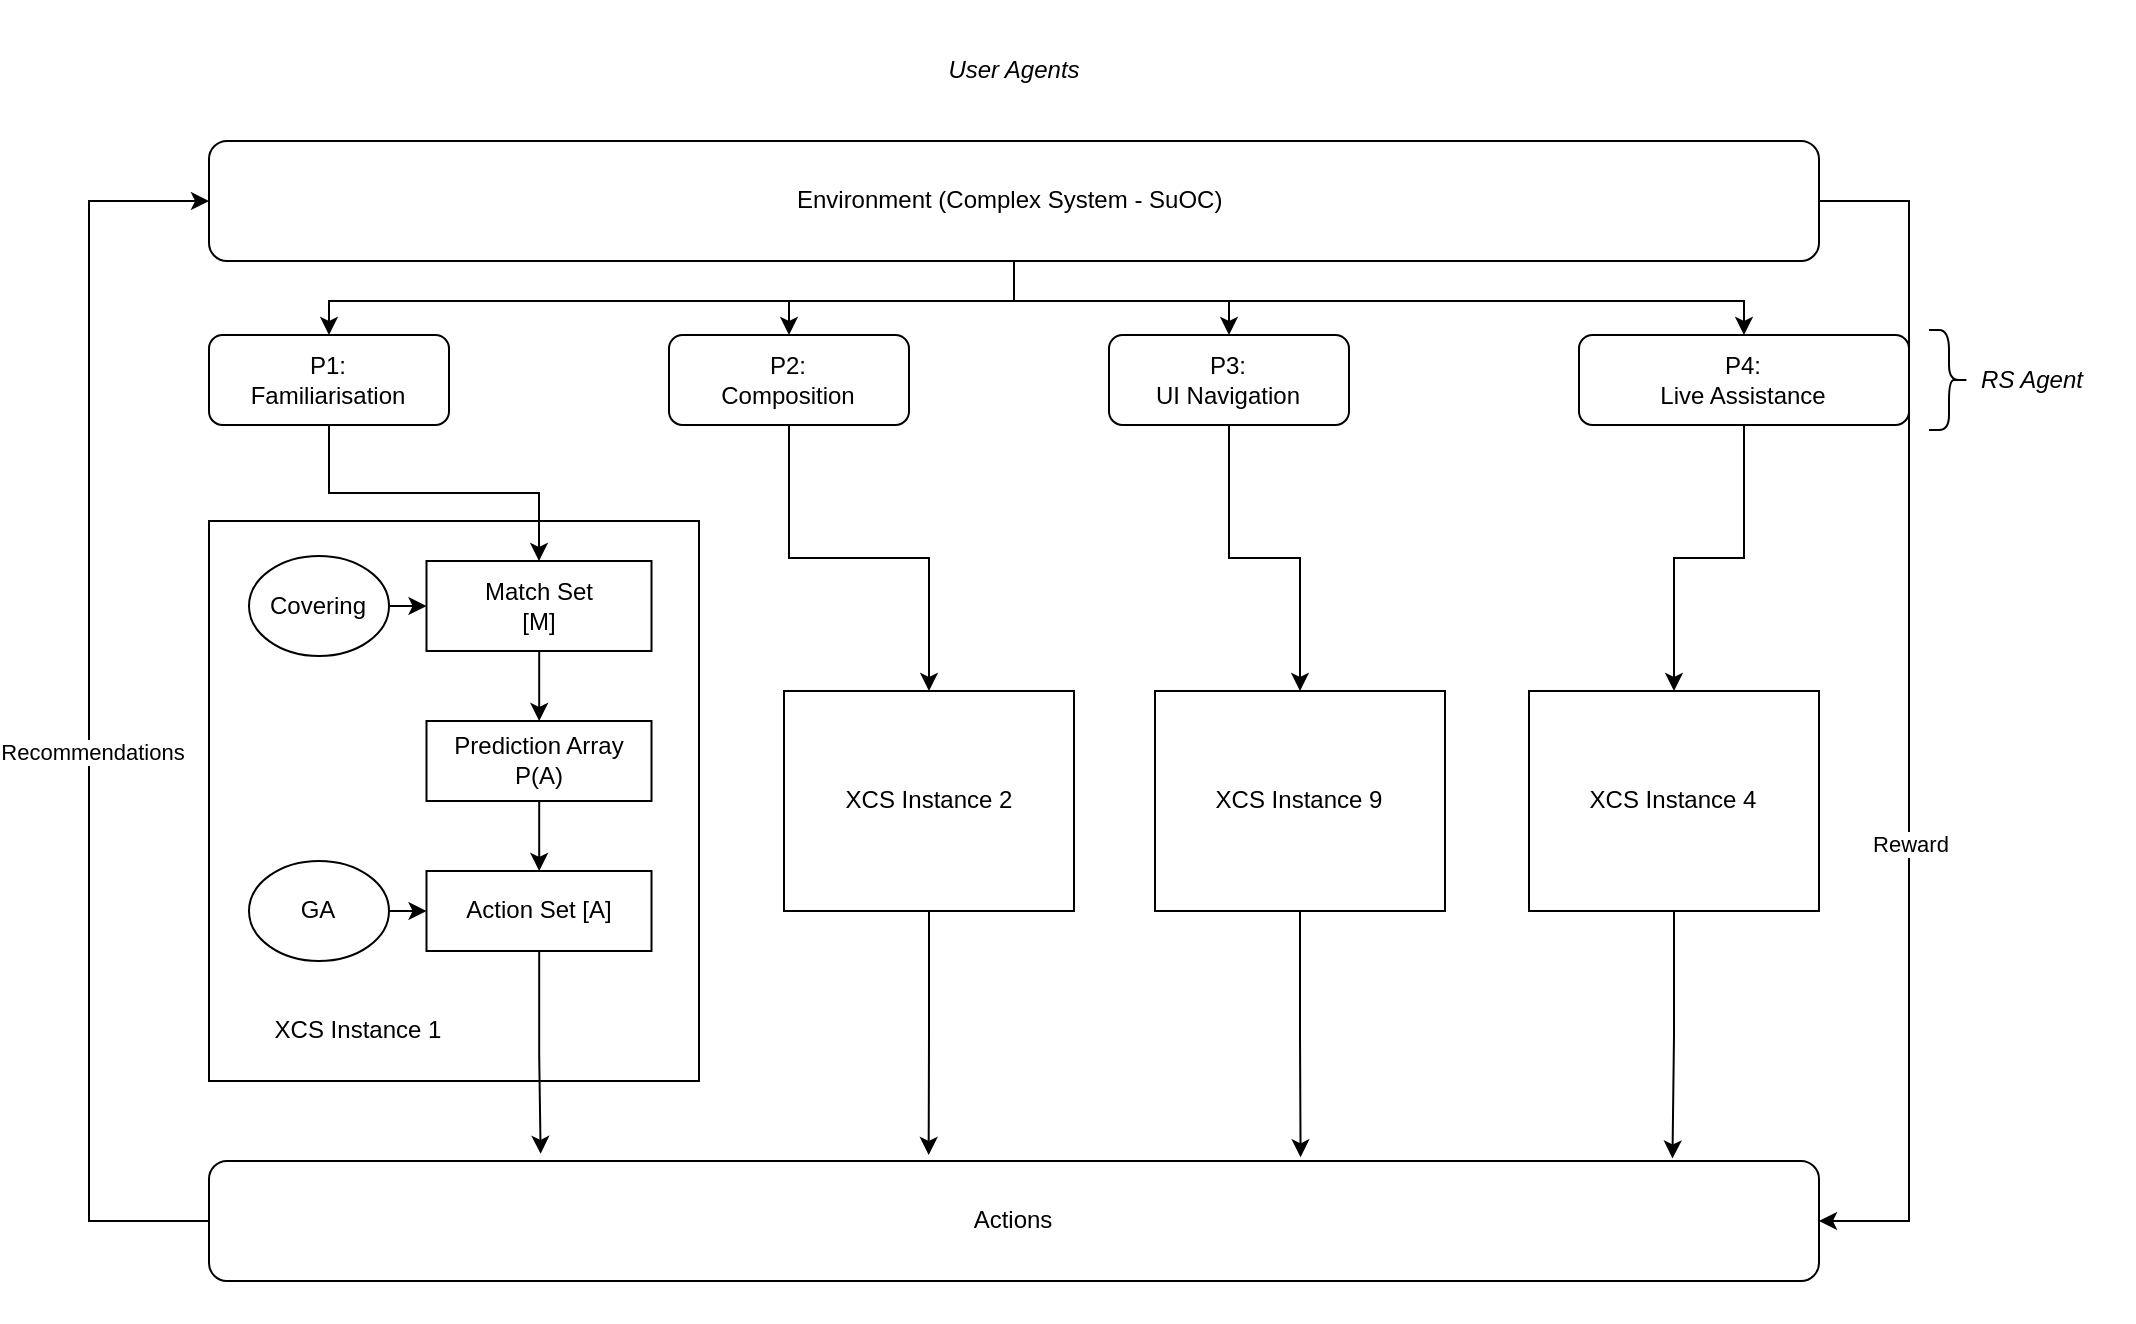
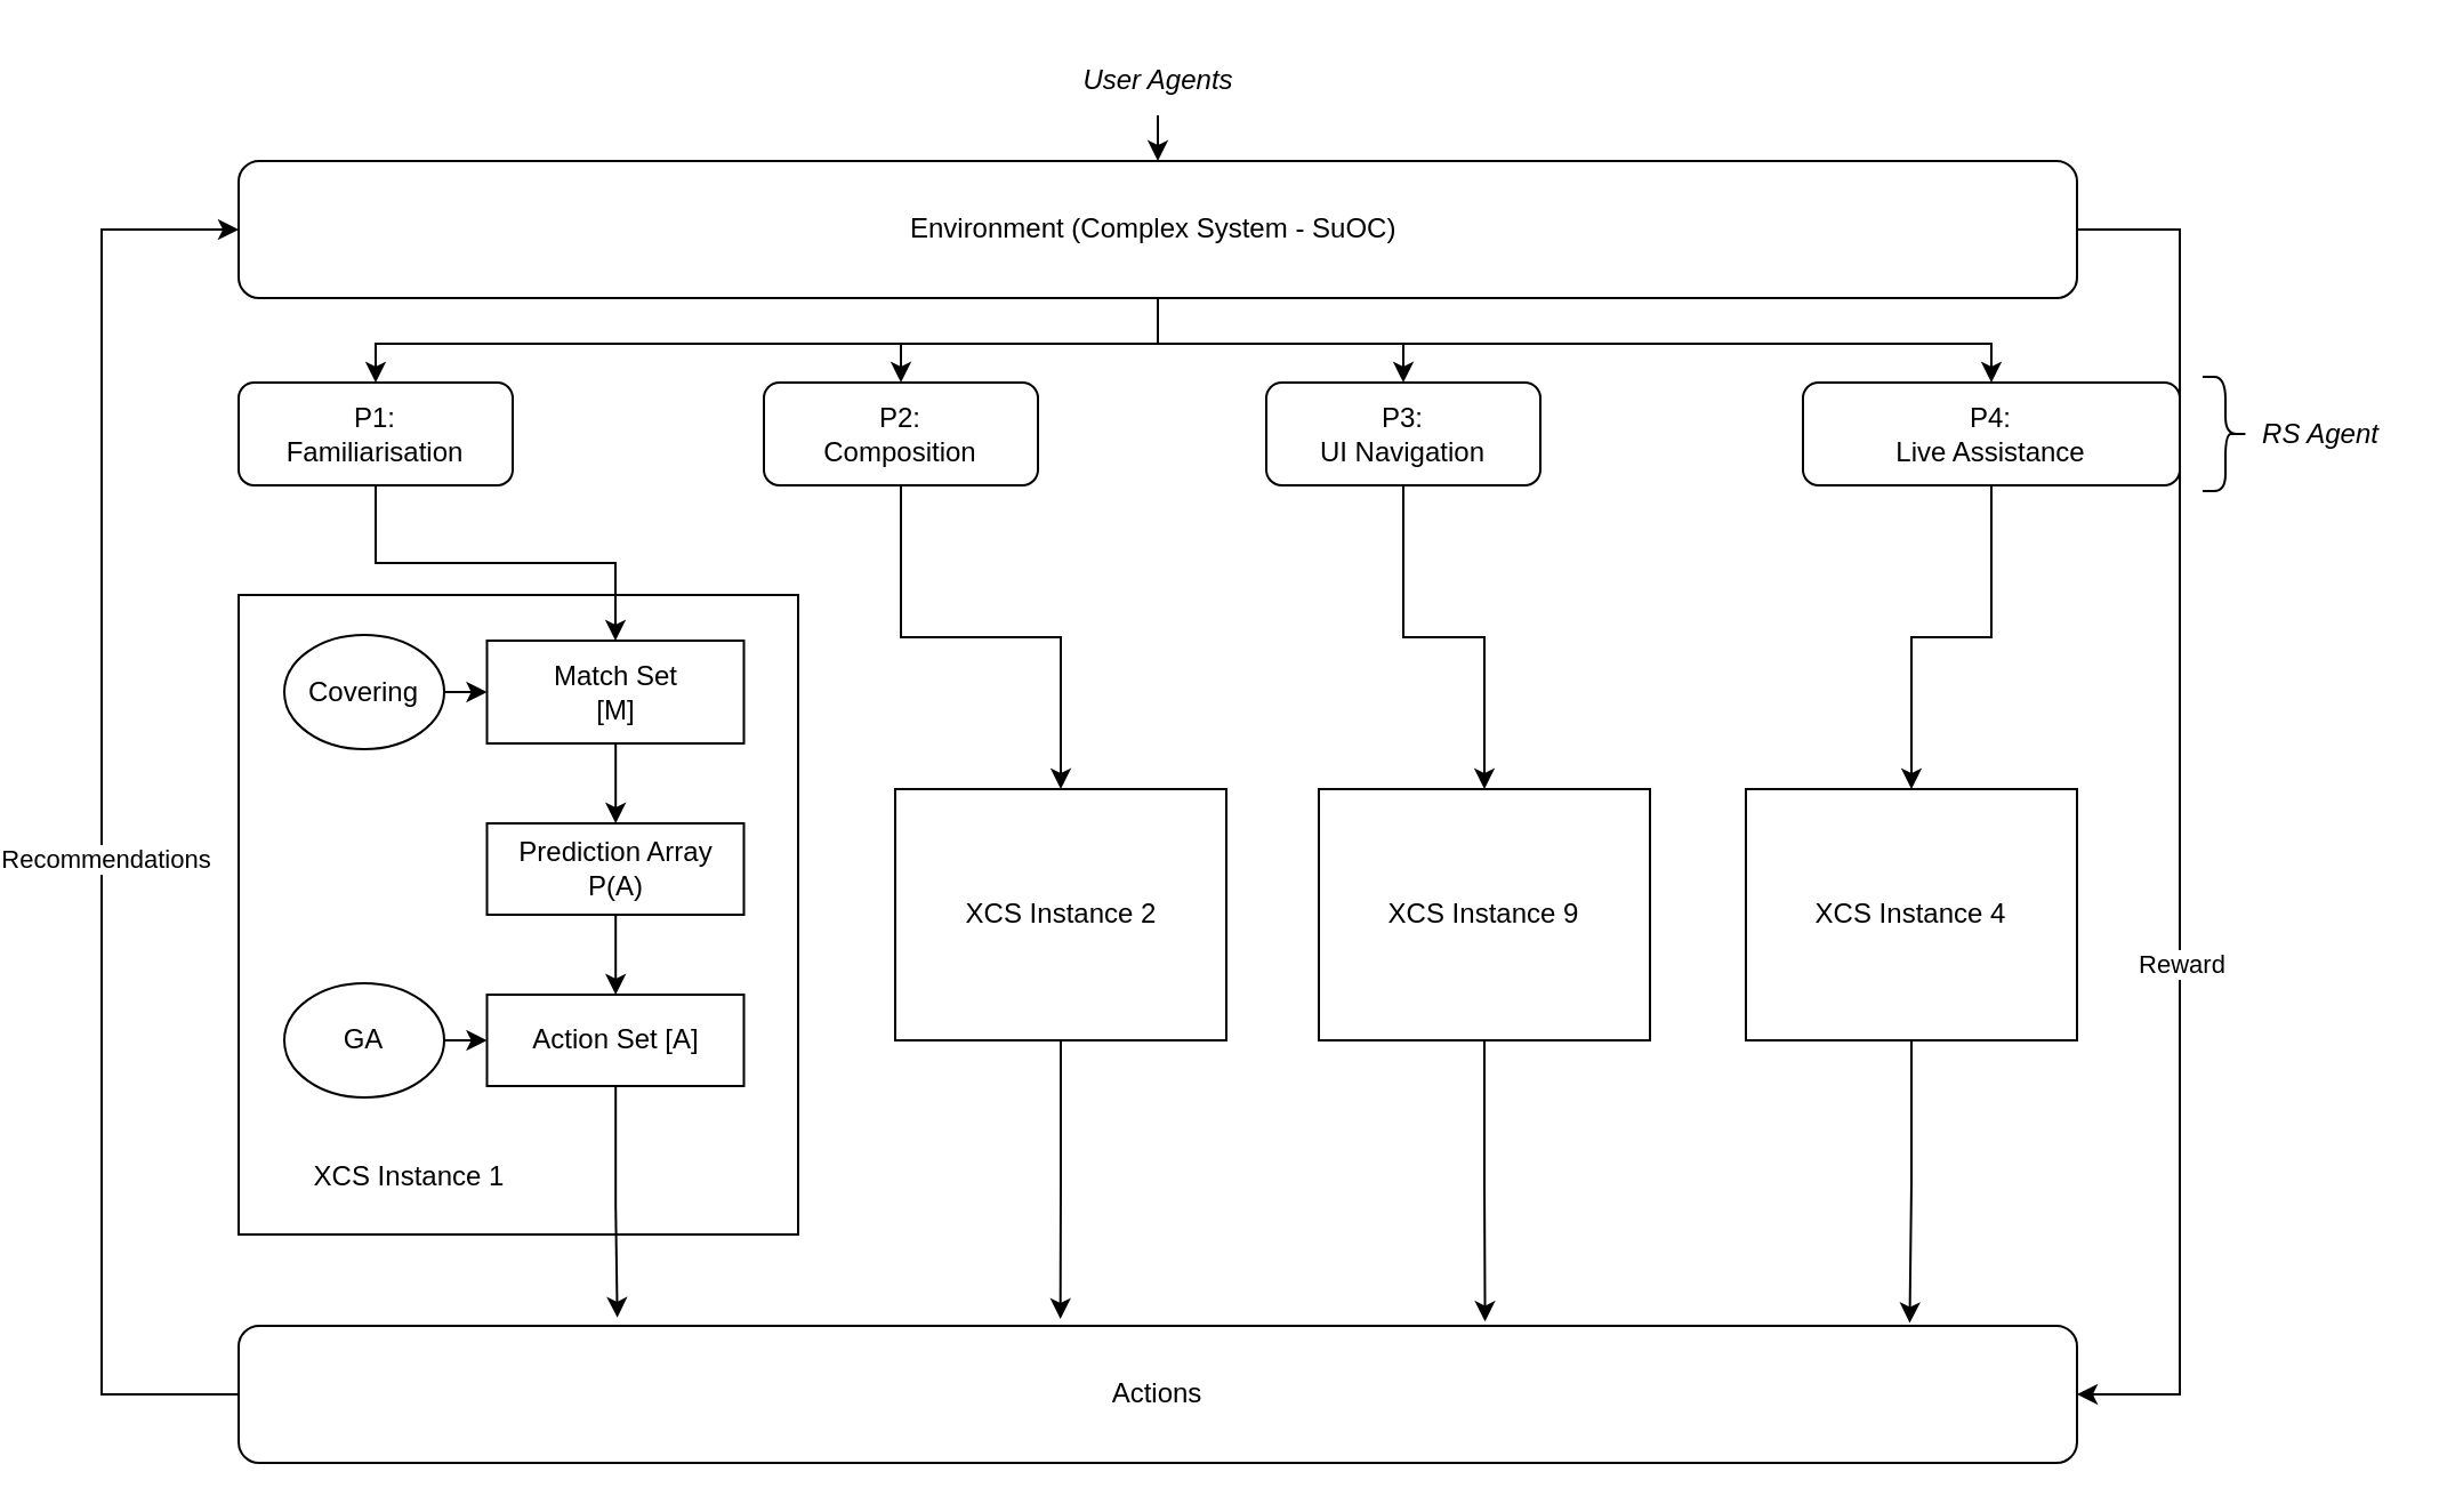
+ <mxCell id="40" style="edgeStyle=orthogonalEdgeStyle;rounded=0;orthogonalLoop=1;jettySize=auto;html=1;exitX=0.5;exitY=1;exitDx=0;exitDy=0;entryX=0.5;entryY=0;entryDx=0;entryDy=0;" parent="1" source="41" target="9" edge="1"><mxGeometry relative="1" as="geometry" /></mxCell>
